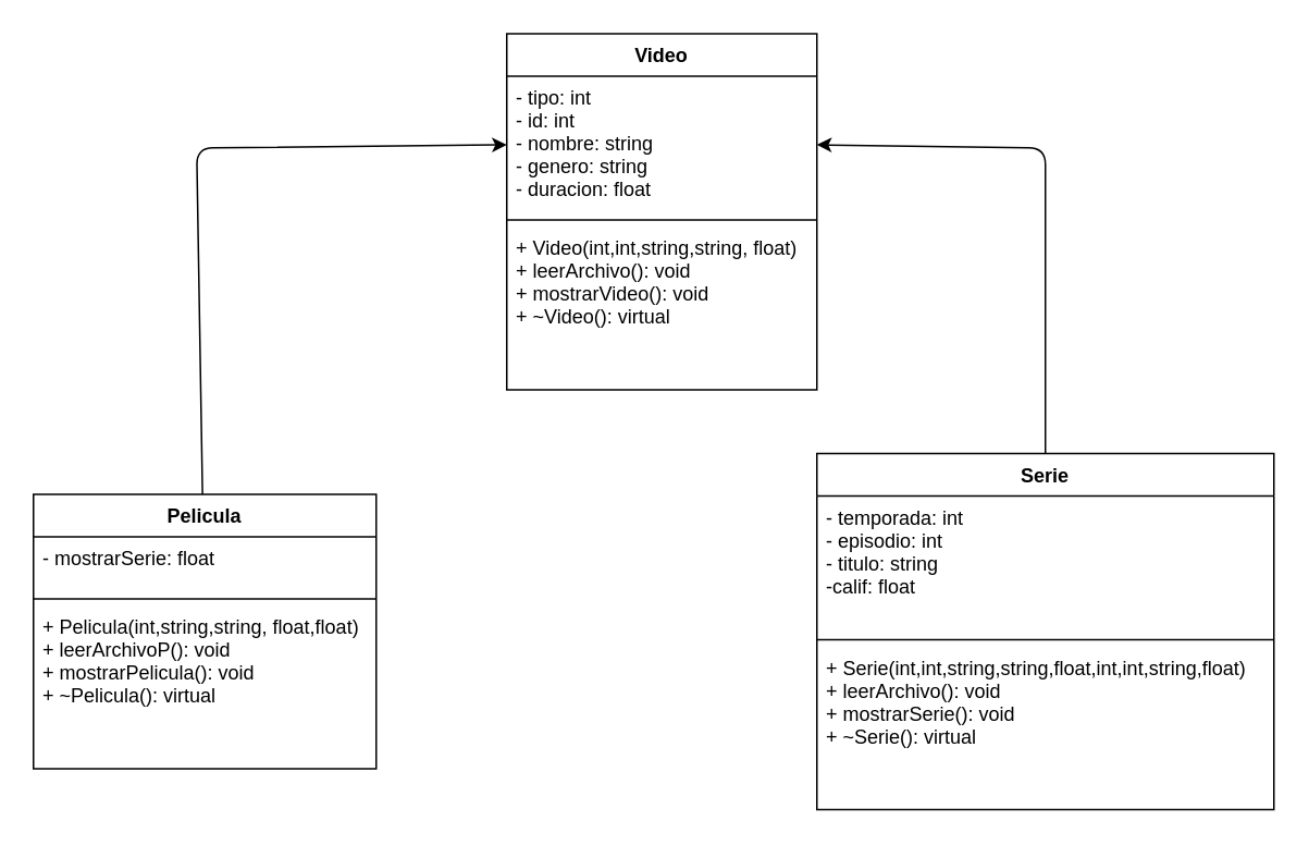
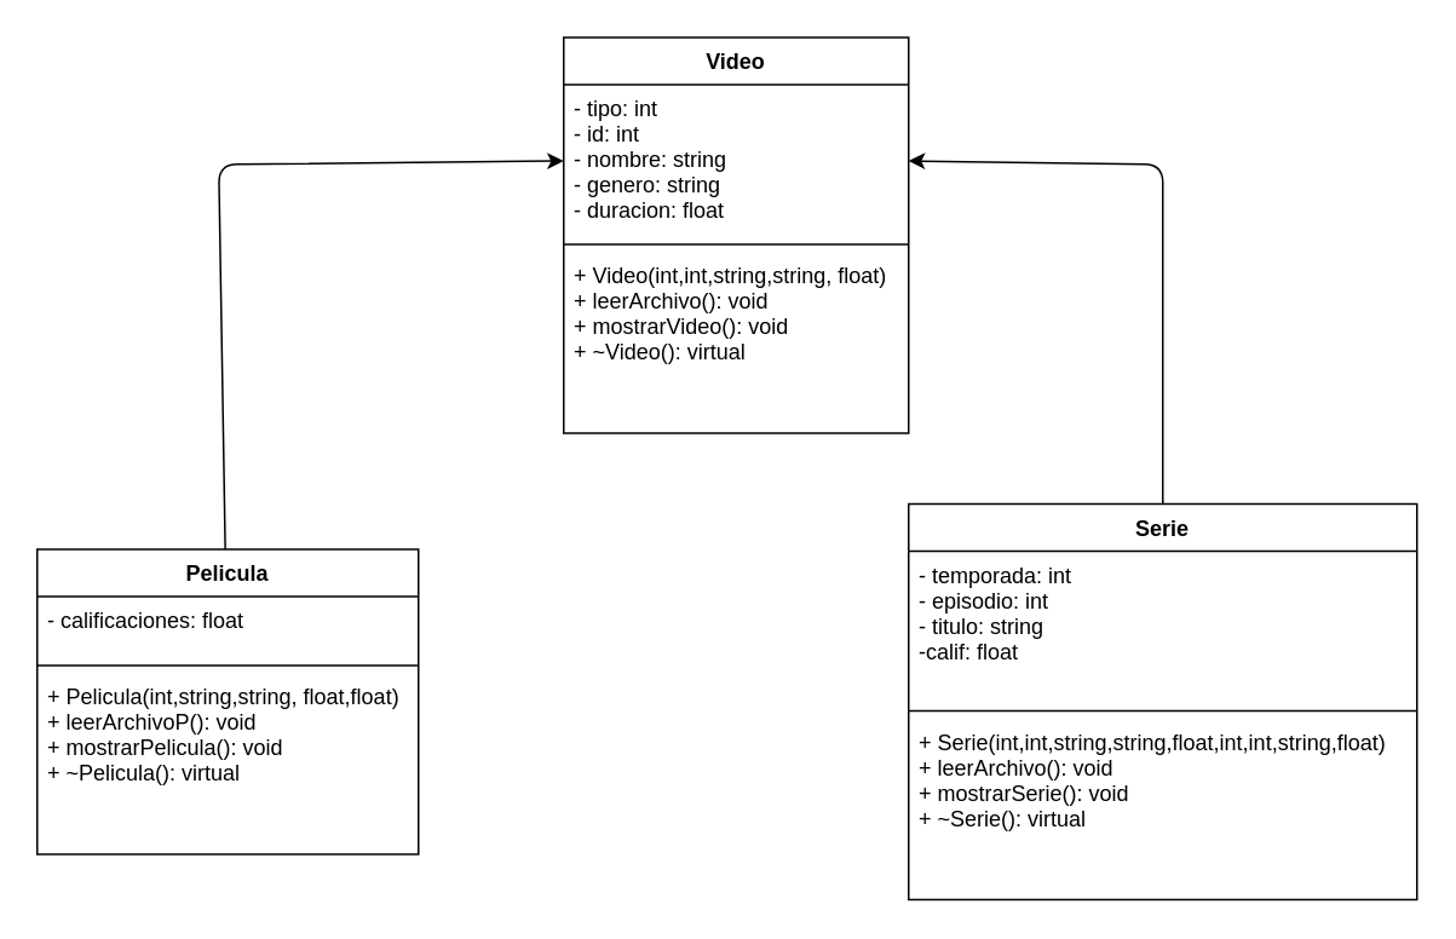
- <mxCell id="8" value="- mostrarSerie: float" style="text;strokeColor=none;fillColor=none;align=left;verticalAlign=top;spacingLeft=4;spacingRight=4;overflow=hidden;rotatable=0;points=[[0,0.5],[1,0.5]];portConstraint=eastwest;" vertex="1" parent="7"><mxGeometry y="26" width="210" height="34" as="geometry" /></mxCell>
+ <mxCell id="8" value="- calificaciones: float" style="text;strokeColor=none;fillColor=none;align=left;verticalAlign=top;spacingLeft=4;spacingRight=4;overflow=hidden;rotatable=0;points=[[0,0.5],[1,0.5]];portConstraint=eastwest;" vertex="1" parent="7"><mxGeometry y="26" width="210" height="34" as="geometry" /></mxCell>
